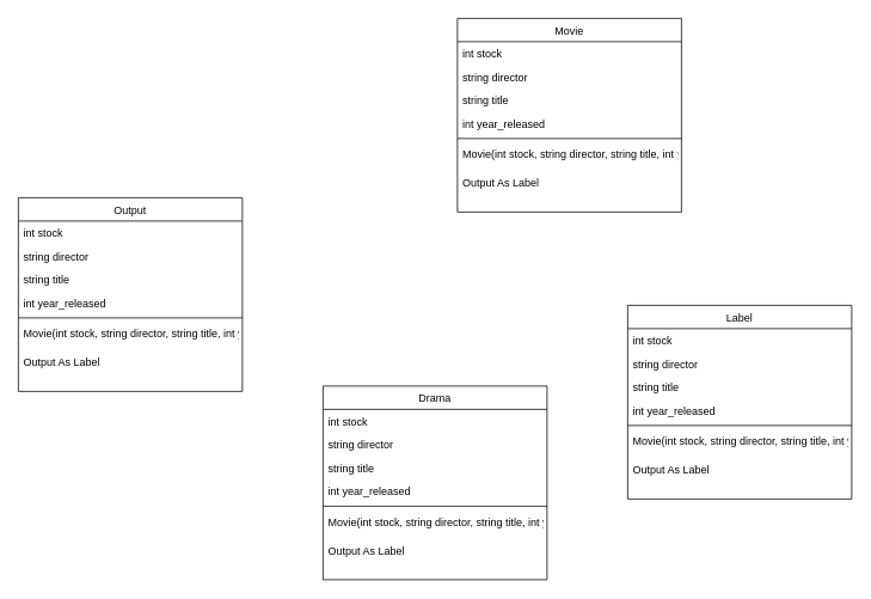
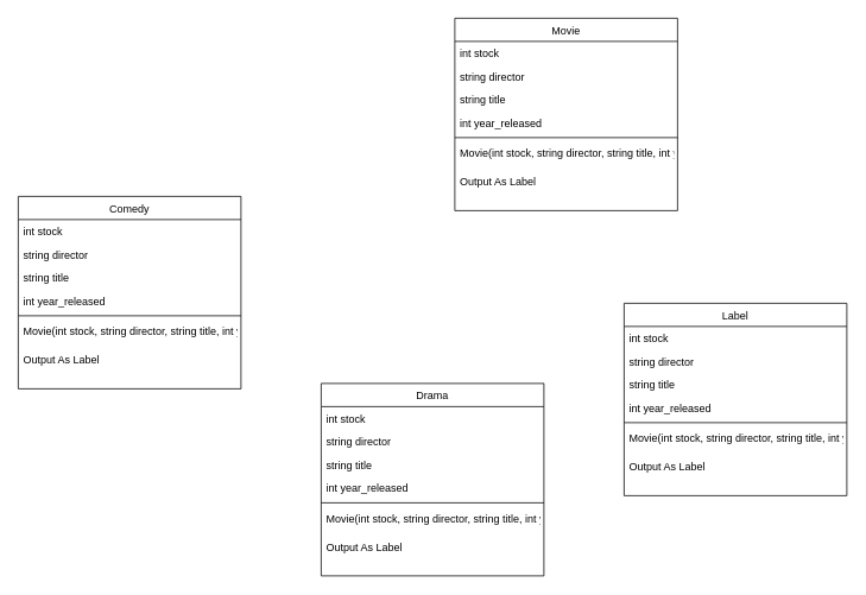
- <mxCell id="10" value="Output" style="swimlane;fontStyle=0;align=center;verticalAlign=top;childLayout=stackLayout;horizontal=1;startSize=26;horizontalStack=0;resizeParent=1;resizeLast=0;collapsible=1;marginBottom=0;rounded=0;shadow=0;strokeWidth=1;" vertex="1" parent="1"><mxGeometry x="20" y="220" width="250" height="216" as="geometry"><mxRectangle x="550" y="140" width="160" height="26" as="alternateBounds" /></mxGeometry></mxCell>
+ <mxCell id="10" value="Comedy" style="swimlane;fontStyle=0;align=center;verticalAlign=top;childLayout=stackLayout;horizontal=1;startSize=26;horizontalStack=0;resizeParent=1;resizeLast=0;collapsible=1;marginBottom=0;rounded=0;shadow=0;strokeWidth=1;" vertex="1" parent="1"><mxGeometry x="20" y="220" width="250" height="216" as="geometry"><mxRectangle x="550" y="140" width="160" height="26" as="alternateBounds" /></mxGeometry></mxCell>
